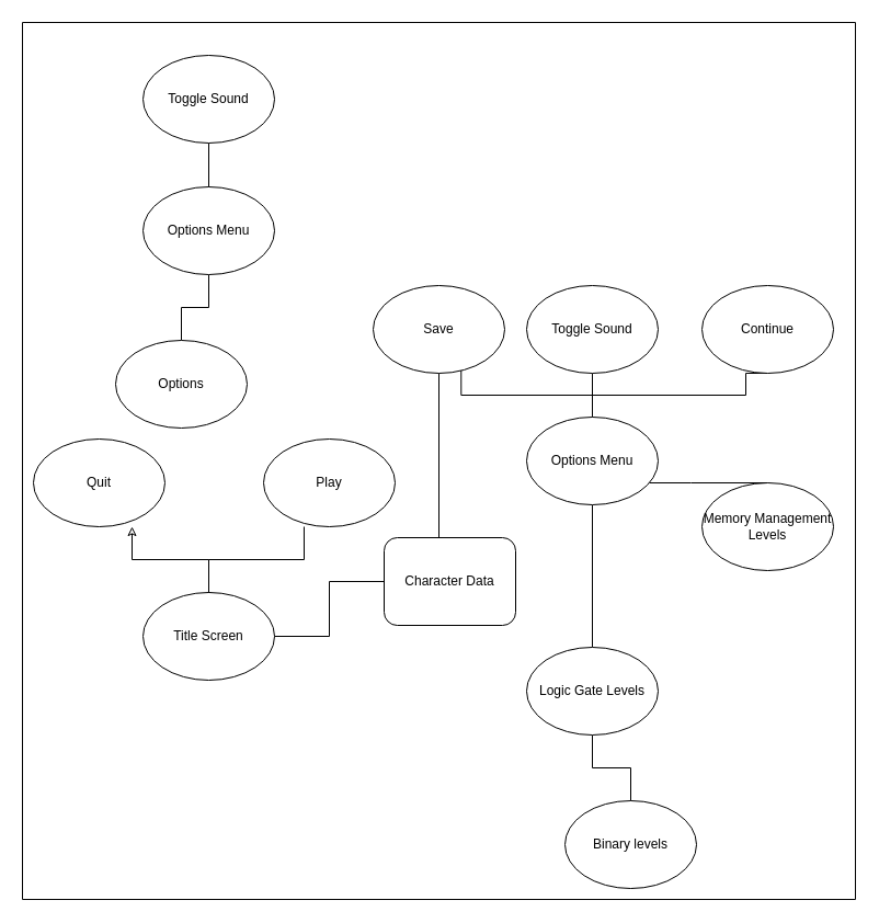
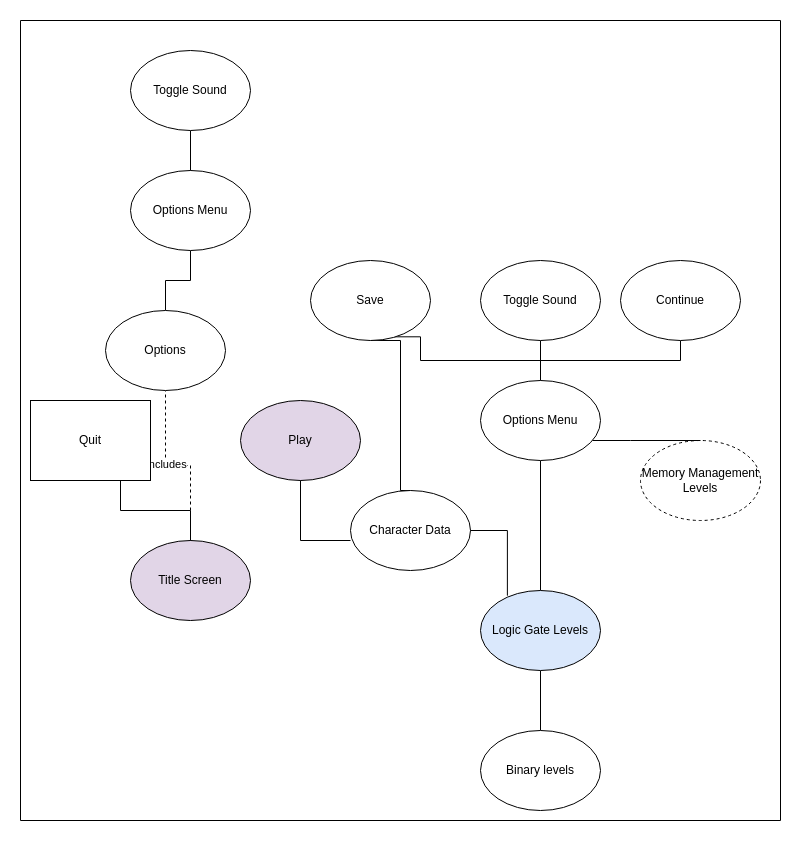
- <mxCell id="18" value="Save" style="ellipse;whiteSpace=wrap;html=1;" vertex="1" parent="1"><mxGeometry x="340" y="260" width="120" height="80" as="geometry" /></mxCell>
+ <mxCell id="18" value="Save" style="ellipse;whiteSpace=wrap;html=1;" vertex="1" parent="1"><mxGeometry x="310" y="260" width="120" height="80" as="geometry" /></mxCell>
- <mxCell id="15" value="Continue" style="ellipse;whiteSpace=wrap;html=1;" vertex="1" parent="1"><mxGeometry x="640" y="260" width="120" height="80" as="geometry" /></mxCell>
+ <mxCell id="15" value="Continue" style="ellipse;whiteSpace=wrap;html=1;" vertex="1" parent="1"><mxGeometry x="620" y="260" width="120" height="80" as="geometry" /></mxCell>
- <mxCell id="19" value="Quit" style="ellipse;whiteSpace=wrap;html=1;" vertex="1" parent="1"><mxGeometry x="30" y="400" width="120" height="80" as="geometry" /></mxCell>
+ <mxCell id="19" value="Quit" style="whiteSpace=wrap;html=1;rounded=0;" vertex="1" parent="1"><mxGeometry x="30" y="400" width="120" height="80" as="geometry" /></mxCell>
- <mxCell id="22" value="Play" style="ellipse;whiteSpace=wrap;html=1;" vertex="1" parent="1"><mxGeometry x="240" y="400" width="120" height="80" as="geometry" /></mxCell>
+ <mxCell id="22" value="Play" style="ellipse;whiteSpace=wrap;html=1;fillColor=#e1d5e7;" vertex="1" parent="1"><mxGeometry x="240" y="400" width="120" height="80" as="geometry" /></mxCell>
+ <mxCell id="2" style="edgeStyle=orthogonalEdgeStyle;rounded=0;orthogonalLoop=1;jettySize=auto;html=1;entryX=0.5;entryY=1;entryDx=0;entryDy=0;endArrow=none;endFill=0;dashed=1;" edge="1" parent="1" source="4" target="21"><mxGeometry relative="1" as="geometry" /></mxCell>
+ <mxCell id="3" value="includes" style="edgeLabel;html=1;align=center;verticalAlign=middle;resizable=0;points=[];" connectable="0" vertex="1" parent="2"><mxGeometry x="0.16" relative="1" as="geometry"><mxPoint as="offset" /></mxGeometry></mxCell>
- <mxCell id="9" value="Memory Management Levels" style="ellipse;whiteSpace=wrap;html=1;" vertex="1" parent="1"><mxGeometry x="640" y="440" width="120" height="80" as="geometry" /></mxCell>
+ <mxCell id="9" value="Memory Management Levels" style="ellipse;whiteSpace=wrap;html=1;dashed=1;" vertex="1" parent="1"><mxGeometry x="640" y="440" width="120" height="80" as="geometry" /></mxCell>
- <mxCell id="27" style="edgeStyle=orthogonalEdgeStyle;rounded=0;orthogonalLoop=1;jettySize=auto;html=1;entryX=0.75;entryY=1;entryDx=0;entryDy=0;entryPerimeter=0;endArrow=classic;endFill=0;" edge="1" parent="1" source="4" target="19"><mxGeometry relative="1" as="geometry" /></mxCell>
+ <mxCell id="27" style="edgeStyle=orthogonalEdgeStyle;rounded=0;orthogonalLoop=1;jettySize=auto;html=1;entryX=0.75;entryY=1;entryDx=0;entryDy=0;entryPerimeter=0;endArrow=none;endFill=0;" edge="1" parent="1" source="4" target="19"><mxGeometry relative="1" as="geometry" /></mxCell>
- <mxCell id="28" style="edgeStyle=orthogonalEdgeStyle;rounded=0;orthogonalLoop=1;jettySize=auto;html=1;entryX=0.308;entryY=1;entryDx=0;entryDy=0;entryPerimeter=0;endArrow=none;endFill=0;" edge="1" parent="1" source="4" target="22"><mxGeometry relative="1" as="geometry" /></mxCell>
- <mxCell id="24" value="Character Data" style="whiteSpace=wrap;html=1;rounded=1;" vertex="1" parent="1"><mxGeometry x="350" y="490" width="120" height="80" as="geometry" /></mxCell>
+ <mxCell id="24" value="Character Data" style="ellipse;whiteSpace=wrap;html=1;" vertex="1" parent="1"><mxGeometry x="350" y="490" width="120" height="80" as="geometry" /></mxCell>
+ <mxCell id="29" style="edgeStyle=orthogonalEdgeStyle;rounded=0;orthogonalLoop=1;jettySize=auto;html=1;entryX=0;entryY=0.625;entryDx=0;entryDy=0;entryPerimeter=0;endArrow=none;endFill=0;" edge="1" parent="1" source="22" target="24"><mxGeometry relative="1" as="geometry" /></mxCell>
- <mxCell id="4" value="Title Screen" style="ellipse;whiteSpace=wrap;html=1;" vertex="1" parent="1"><mxGeometry x="130" y="540" width="120" height="80" as="geometry" /></mxCell>
+ <mxCell id="4" value="Title Screen" style="ellipse;whiteSpace=wrap;html=1;fillColor=#e1d5e7;" vertex="1" parent="1"><mxGeometry x="130" y="540" width="120" height="80" as="geometry" /></mxCell>
- <mxCell id="34" style="edgeStyle=orthogonalEdgeStyle;rounded=0;orthogonalLoop=1;jettySize=auto;html=1;endArrow=none;endFill=0;" edge="1" parent="1" source="24" target="4"><mxGeometry relative="1" as="geometry" /></mxCell>
+ <mxCell id="34" style="edgeStyle=orthogonalEdgeStyle;rounded=0;orthogonalLoop=1;jettySize=auto;html=1;entryX=0.224;entryY=0.065;entryDx=0;entryDy=0;entryPerimeter=0;endArrow=none;endFill=0;" edge="1" parent="1" source="24" target="7"><mxGeometry relative="1" as="geometry" /></mxCell>
- <mxCell id="7" value="Logic Gate Levels" style="ellipse;whiteSpace=wrap;html=1;" vertex="1" parent="1"><mxGeometry x="480" y="590" width="120" height="80" as="geometry" /></mxCell>
+ <mxCell id="7" value="Logic Gate Levels" style="ellipse;whiteSpace=wrap;html=1;fillColor=#dae8fc;" vertex="1" parent="1"><mxGeometry x="480" y="590" width="120" height="80" as="geometry" /></mxCell>
- <mxCell id="8" value="Binary levels" style="ellipse;whiteSpace=wrap;html=1;" vertex="1" parent="1"><mxGeometry x="515" y="730" width="120" height="80" as="geometry" /></mxCell>
+ <mxCell id="8" value="Binary levels" style="ellipse;whiteSpace=wrap;html=1;" vertex="1" parent="1"><mxGeometry x="480" y="730" width="120" height="80" as="geometry" /></mxCell>
